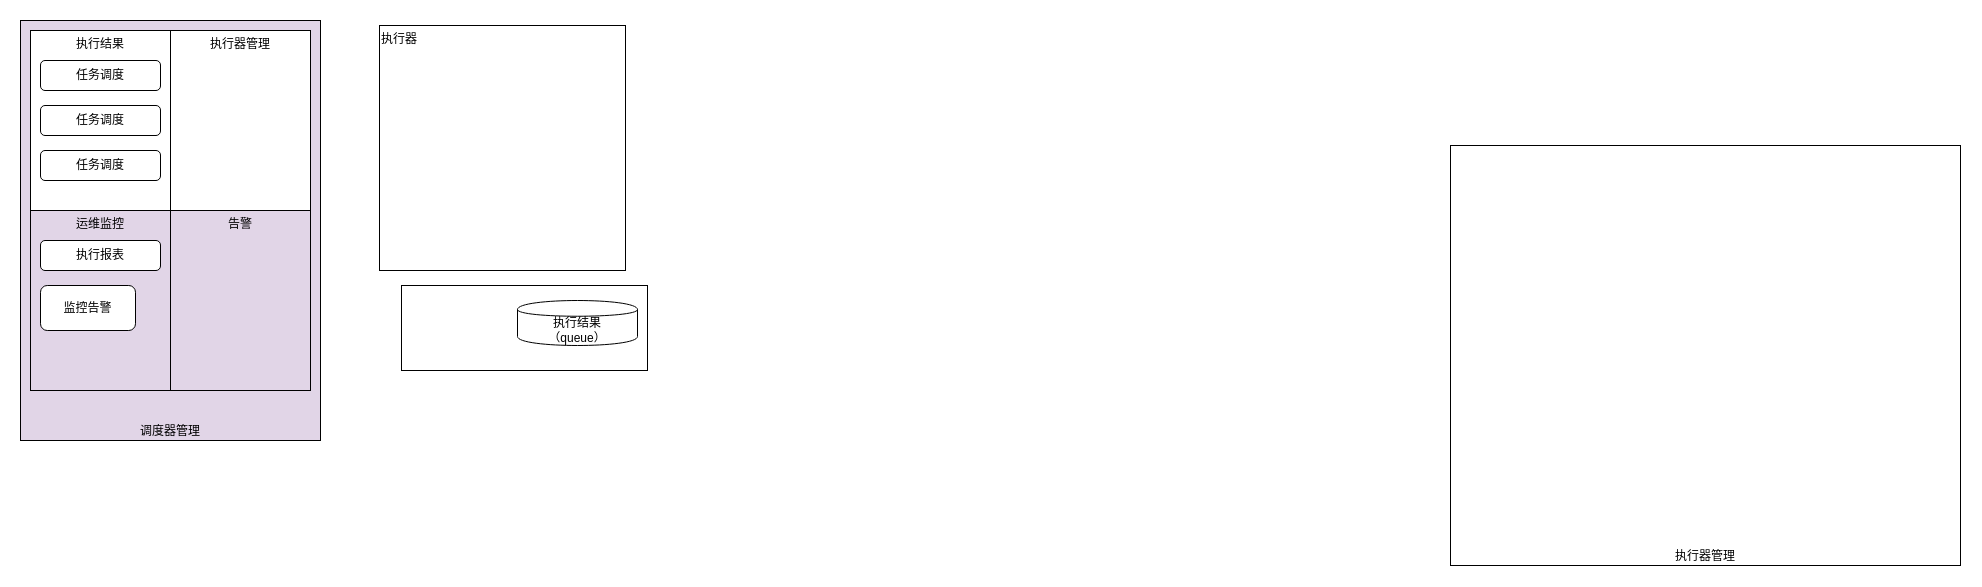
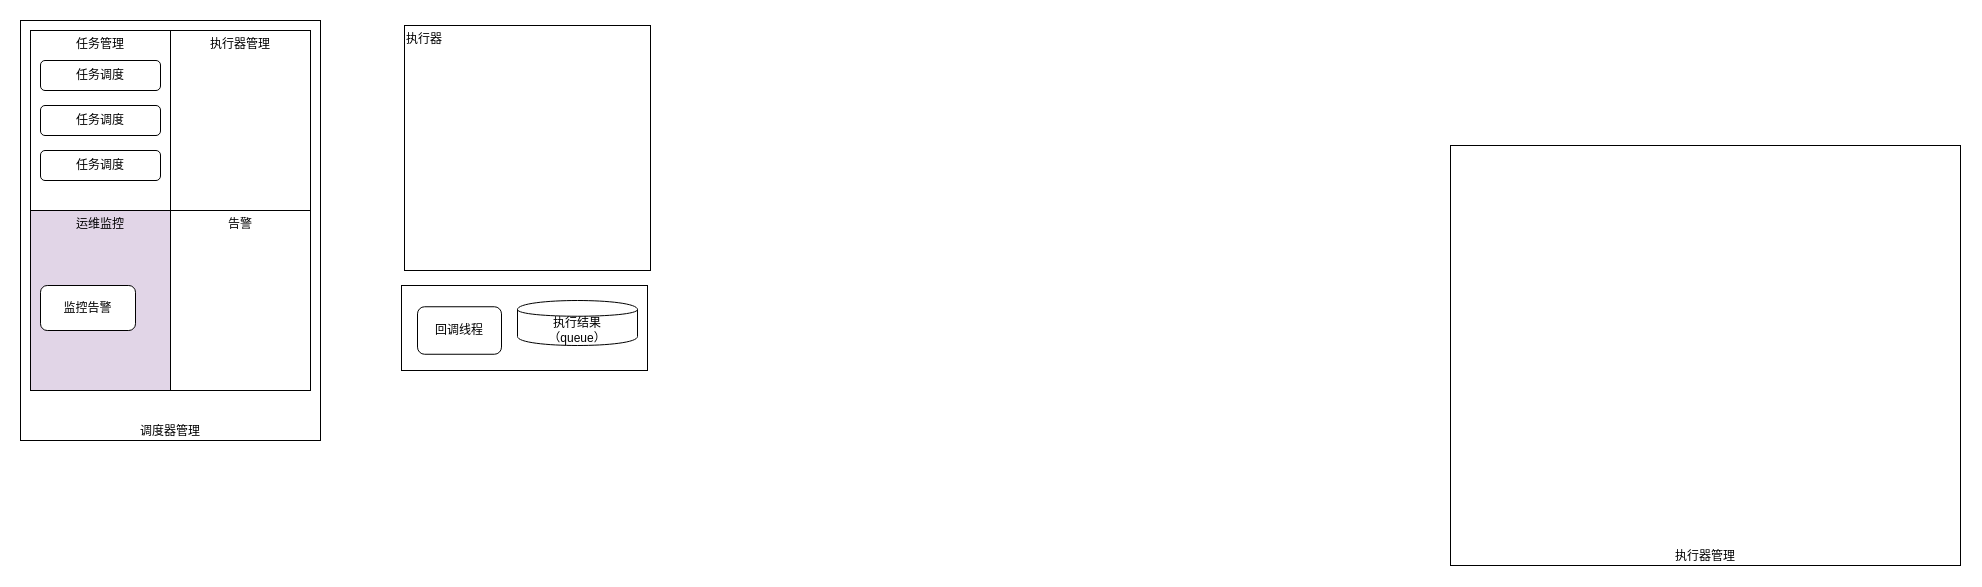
- <mxCell id="4" value="执行结果" style="rounded=0;whiteSpace=wrap;html=1;verticalAlign=top;" parent="1" vertex="1"><mxGeometry x="30" y="30" width="140" height="180" as="geometry" /></mxCell>
+ <mxCell id="4" value="任务管理" style="rounded=0;whiteSpace=wrap;html=1;verticalAlign=top;" parent="1" vertex="1"><mxGeometry x="30" y="30" width="140" height="180" as="geometry" /></mxCell>
- <mxCell id="2" value="执行器" style="rounded=0;whiteSpace=wrap;html=1;align=left;verticalAlign=top;" vertex="1" parent="1"><mxGeometry x="379" y="25" width="246" height="245" as="geometry" /></mxCell>
+ <mxCell id="2" value="执行器" style="rounded=0;whiteSpace=wrap;html=1;align=left;verticalAlign=top;" vertex="1" parent="1"><mxGeometry x="404" y="25" width="246" height="245" as="geometry" /></mxCell>
- <mxCell id="9" value="执行报表" style="rounded=1;whiteSpace=wrap;html=1;" vertex="1" parent="1"><mxGeometry x="40" y="240" width="120" height="30" as="geometry" /></mxCell>
- <mxCell id="8" value="告警" style="rounded=0;whiteSpace=wrap;html=1;verticalAlign=top;fillColor=#e1d5e7;" parent="1" vertex="1"><mxGeometry x="170" y="210" width="140" height="180" as="geometry" /></mxCell>
+ <mxCell id="8" value="告警" style="rounded=0;whiteSpace=wrap;html=1;verticalAlign=top;" parent="1" vertex="1"><mxGeometry x="170" y="210" width="140" height="180" as="geometry" /></mxCell>
+ <mxCell id="16" value="回调线程" style="rounded=1;whiteSpace=wrap;html=1;align=center;" vertex="1" parent="1"><mxGeometry x="417" y="306.25" width="84" height="47.5" as="geometry" /></mxCell>
- <mxCell id="3" value="调度器管理" style="rounded=0;whiteSpace=wrap;html=1;verticalAlign=bottom;fillColor=#e1d5e7;" parent="1" vertex="1"><mxGeometry x="20" y="20" width="300" height="420" as="geometry" /></mxCell>
+ <mxCell id="3" value="调度器管理" style="rounded=0;whiteSpace=wrap;html=1;verticalAlign=bottom;" parent="1" vertex="1"><mxGeometry x="20" y="20" width="300" height="420" as="geometry" /></mxCell>
